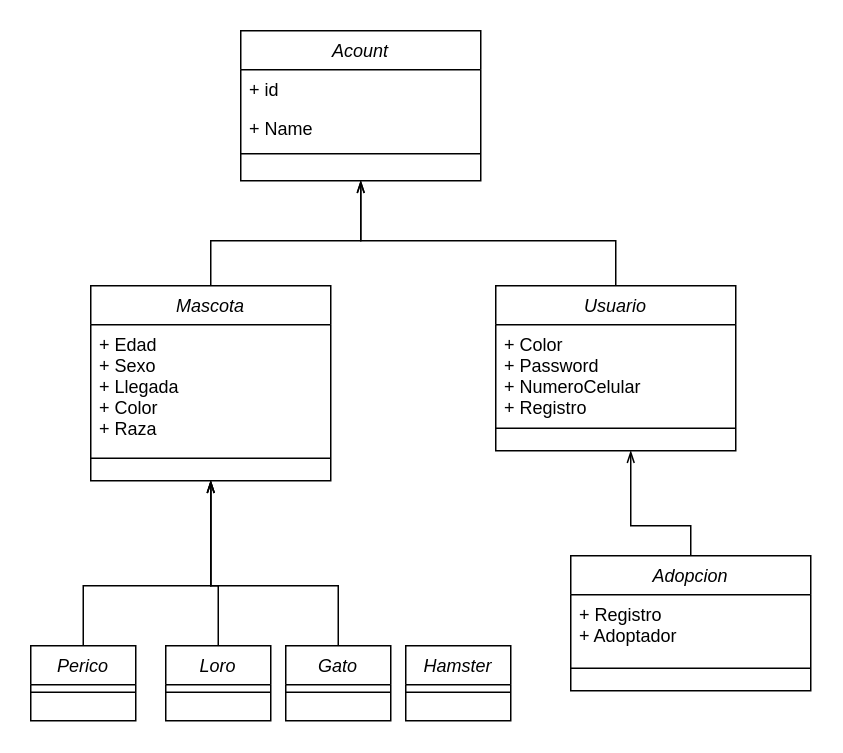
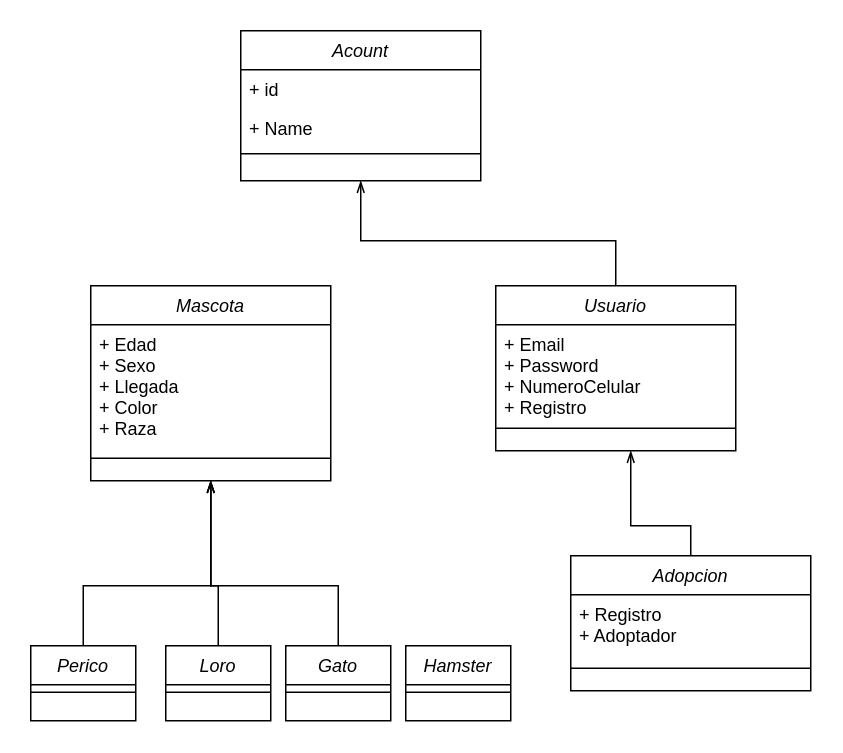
- <mxCell id="6" style="edgeStyle=orthogonalEdgeStyle;rounded=0;orthogonalLoop=1;jettySize=auto;html=1;entryX=0.5;entryY=1;entryDx=0;entryDy=0;endArrow=openThin;endFill=0;" edge="1" parent="1" source="7" target="2"><mxGeometry relative="1" as="geometry"><Array as="points"><mxPoint x="140" y="160" /><mxPoint x="240" y="160" /></Array></mxGeometry></mxCell>
- <mxCell id="12" value="+ Color&#10;+ Password&#10;+ NumeroCelular&#10;+ Registro&#10;" style="text;align=left;verticalAlign=top;spacingLeft=4;spacingRight=4;overflow=hidden;rotatable=0;points=[[0,0.5],[1,0.5]];portConstraint=eastwest;rounded=0;shadow=0;html=0;" vertex="1" parent="11"><mxGeometry y="26" width="160" height="64" as="geometry" /></mxCell>
+ <mxCell id="12" value="+ Email&#10;+ Password&#10;+ NumeroCelular&#10;+ Registro&#10;" style="text;align=left;verticalAlign=top;spacingLeft=4;spacingRight=4;overflow=hidden;rotatable=0;points=[[0,0.5],[1,0.5]];portConstraint=eastwest;rounded=0;shadow=0;html=0;" vertex="1" parent="11"><mxGeometry y="26" width="160" height="64" as="geometry" /></mxCell>
